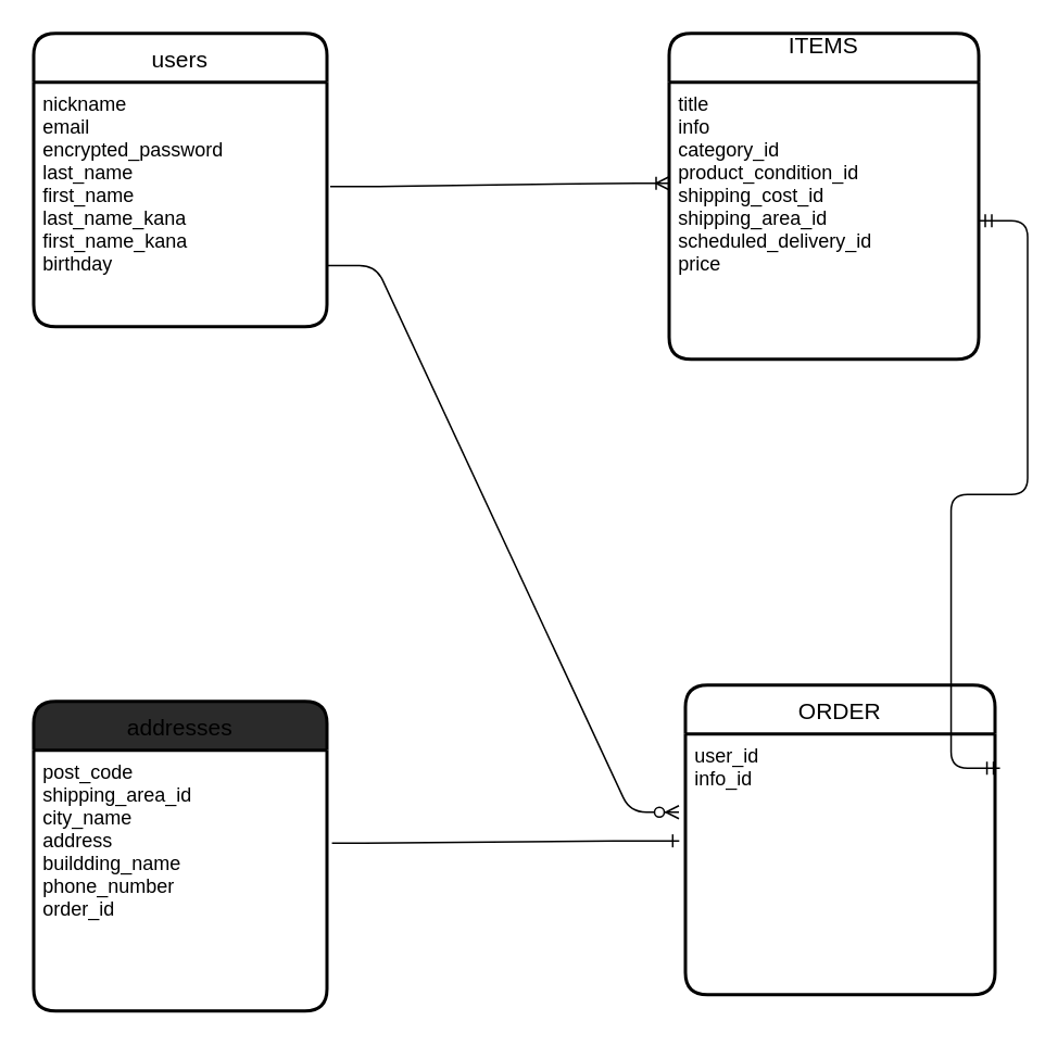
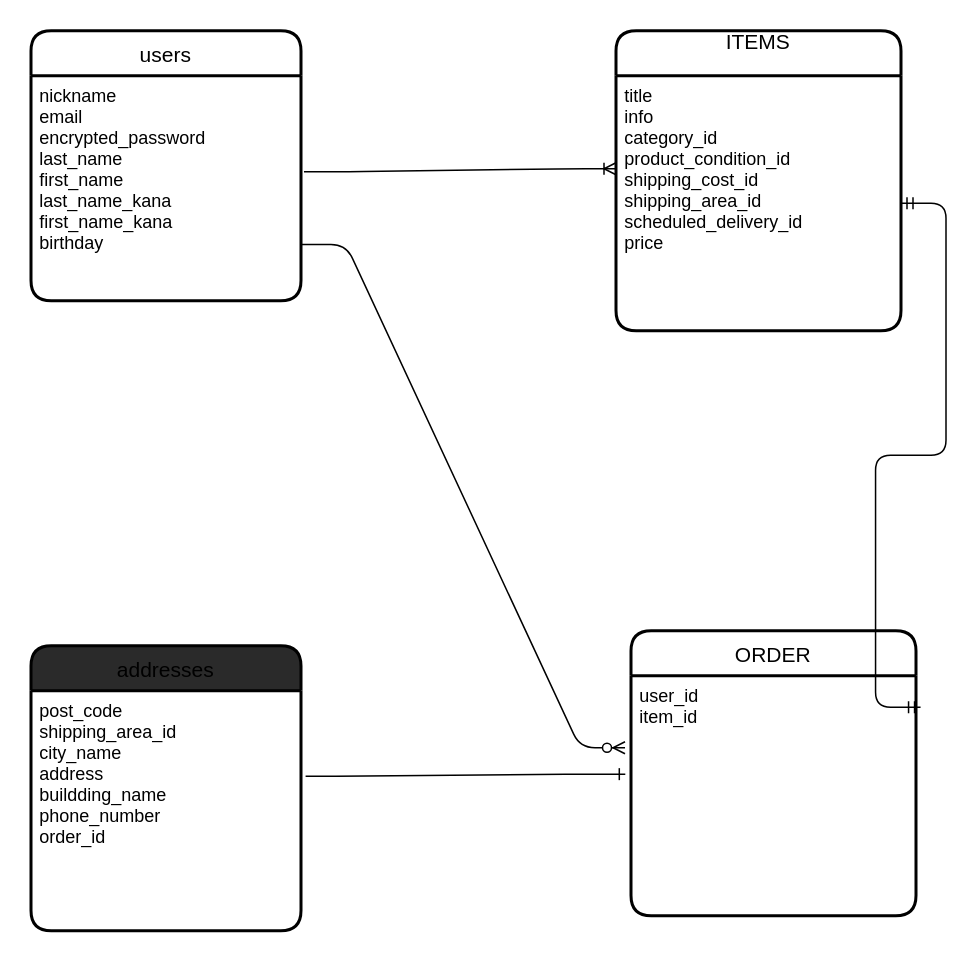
- <mxCell id="7" value="user_id&#10;info_id" style="align=left;strokeColor=none;fillColor=none;spacingLeft=4;fontSize=12;verticalAlign=top;resizable=0;rotatable=0;part=1;" vertex="1" parent="6"><mxGeometry y="30" width="190" height="160" as="geometry" /></mxCell>
+ <mxCell id="7" value="user_id&#10;item_id" style="align=left;strokeColor=none;fillColor=none;spacingLeft=4;fontSize=12;verticalAlign=top;resizable=0;rotatable=0;part=1;" vertex="1" parent="6"><mxGeometry y="30" width="190" height="160" as="geometry" /></mxCell>
